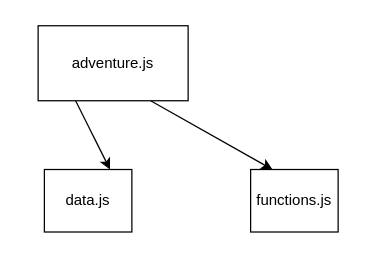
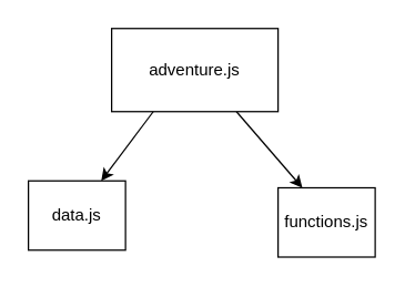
- <mxCell id="4" value="adventure.js" style="whiteSpace=wrap;html=1;" vertex="1" parent="1"><mxGeometry x="30" y="20" width="120" height="60" as="geometry" /></mxCell>
+ <mxCell id="4" value="adventure.js" style="whiteSpace=wrap;html=1;" vertex="1" parent="1"><mxGeometry x="80" y="20" width="120" height="60" as="geometry" /></mxCell>
- <mxCell id="5" value="data.js" style="whiteSpace=wrap;html=1;" vertex="1" parent="1"><mxGeometry x="35" y="135" width="70" height="50" as="geometry" /></mxCell>
+ <mxCell id="5" value="data.js" style="whiteSpace=wrap;html=1;" vertex="1" parent="1"><mxGeometry x="20" y="130" width="70" height="50" as="geometry" /></mxCell>
